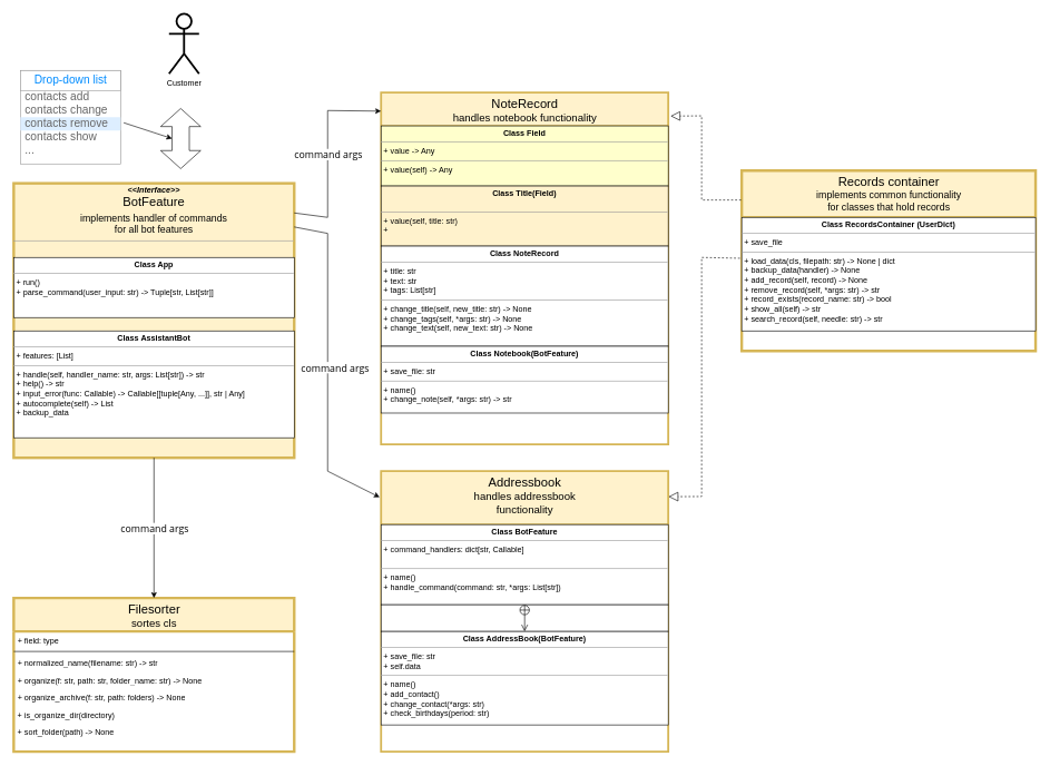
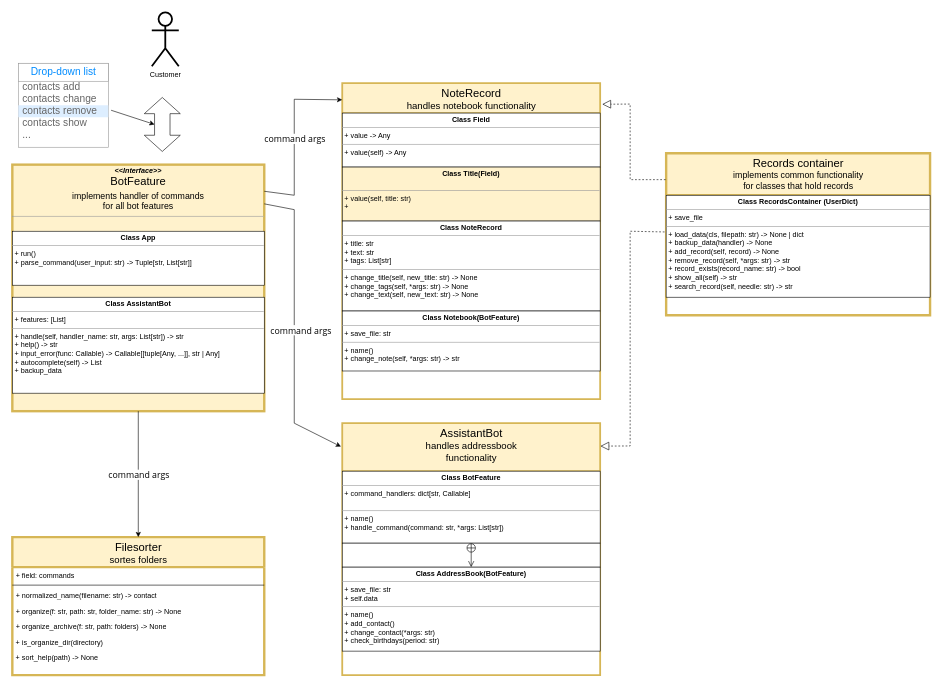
- <mxCell id="5" value="&lt;p style=&quot;margin:0px;margin-top:4px;text-align:center;&quot;&gt;&lt;b&gt;Class&amp;nbsp;&lt;/b&gt;&lt;b style=&quot;background-color: initial;&quot;&gt;Field&lt;/b&gt;&lt;/p&gt;&lt;hr size=&quot;1&quot;&gt;&lt;p style=&quot;margin:0px;margin-left:4px;&quot;&gt;+&amp;nbsp;value -&amp;gt; Any&lt;/p&gt;&lt;hr size=&quot;1&quot;&gt;&lt;p style=&quot;margin:0px;margin-left:4px;&quot;&gt;+&amp;nbsp;value(self) -&amp;gt; Any&lt;/p&gt;" style="verticalAlign=top;align=left;overflow=fill;fontSize=12;fontFamily=Helvetica;html=1;fillColor=#ffffcc;" vertex="1" parent="4"><mxGeometry y="50" width="430" height="90" as="geometry" /></mxCell>
+ <mxCell id="5" value="&lt;p style=&quot;margin:0px;margin-top:4px;text-align:center;&quot;&gt;&lt;b&gt;Class&amp;nbsp;&lt;/b&gt;&lt;b style=&quot;background-color: initial;&quot;&gt;Field&lt;/b&gt;&lt;/p&gt;&lt;hr size=&quot;1&quot;&gt;&lt;p style=&quot;margin:0px;margin-left:4px;&quot;&gt;+&amp;nbsp;value -&amp;gt; Any&lt;/p&gt;&lt;hr size=&quot;1&quot;&gt;&lt;p style=&quot;margin:0px;margin-left:4px;&quot;&gt;+&amp;nbsp;value(self) -&amp;gt; Any&lt;/p&gt;" style="verticalAlign=top;align=left;overflow=fill;fontSize=12;fontFamily=Helvetica;html=1;" vertex="1" parent="4"><mxGeometry y="50" width="430" height="90" as="geometry" /></mxCell>
- <mxCell id="17" value="&lt;span id=&quot;docs-internal-guid-90a42072-7fff-7c9c-4a2b-a72deb1d7fb4&quot; style=&quot;font-weight:normal;&quot;&gt;&lt;p style=&quot;line-height: 1.2; margin-top: 0pt; margin-bottom: 0pt;&quot; dir=&quot;ltr&quot;&gt;&lt;span style=&quot;font-size: 14pt; font-family: Arial; background-color: transparent; font-variant-numeric: normal; font-variant-east-asian: normal; vertical-align: baseline;&quot;&gt;Addressbook&lt;/span&gt;&lt;/p&gt;&lt;p style=&quot;line-height: 1.2; margin-top: 0pt; margin-bottom: 0pt;&quot; dir=&quot;ltr&quot;&gt;&lt;span style=&quot;font-size: 12pt; font-family: Arial; background-color: transparent; font-variant-numeric: normal; font-variant-east-asian: normal; vertical-align: baseline;&quot;&gt;handles addressbook &lt;br&gt;functionality&lt;/span&gt;&lt;/p&gt;&lt;div&gt;&lt;span style=&quot;font-size: 12pt; font-family: Arial; background-color: transparent; font-variant-numeric: normal; font-variant-east-asian: normal; vertical-align: baseline;&quot;&gt;&lt;br&gt;&lt;/span&gt;&lt;/div&gt;&lt;/span&gt;" style="swimlane;html=1;fontStyle=1;align=center;verticalAlign=top;childLayout=stackLayout;horizontal=1;startSize=80;horizontalStack=0;resizeParent=1;resizeLast=0;collapsible=1;marginBottom=0;swimlaneFillColor=#ffffff;rounded=0;shadow=0;comic=0;labelBackgroundColor=none;strokeWidth=3;fillColor=#fff2cc;fontFamily=Verdana;fontSize=12;container=1;strokeColor=#d6b656;" parent="1" vertex="1"><mxGeometry x="570" y="705" width="430" height="420" as="geometry"><mxRectangle x="560" y="660" width="190" height="90" as="alternateBounds" /></mxGeometry></mxCell>
+ <mxCell id="17" value="&lt;span id=&quot;docs-internal-guid-90a42072-7fff-7c9c-4a2b-a72deb1d7fb4&quot; style=&quot;font-weight:normal;&quot;&gt;&lt;p style=&quot;line-height: 1.2; margin-top: 0pt; margin-bottom: 0pt;&quot; dir=&quot;ltr&quot;&gt;&lt;span style=&quot;font-size: 14pt; font-family: Arial; background-color: transparent; font-variant-numeric: normal; font-variant-east-asian: normal; vertical-align: baseline;&quot;&gt;AssistantBot&lt;/span&gt;&lt;/p&gt;&lt;p style=&quot;line-height: 1.2; margin-top: 0pt; margin-bottom: 0pt;&quot; dir=&quot;ltr&quot;&gt;&lt;span style=&quot;font-size: 12pt; font-family: Arial; background-color: transparent; font-variant-numeric: normal; font-variant-east-asian: normal; vertical-align: baseline;&quot;&gt;handles addressbook &lt;br&gt;functionality&lt;/span&gt;&lt;/p&gt;&lt;div&gt;&lt;span style=&quot;font-size: 12pt; font-family: Arial; background-color: transparent; font-variant-numeric: normal; font-variant-east-asian: normal; vertical-align: baseline;&quot;&gt;&lt;br&gt;&lt;/span&gt;&lt;/div&gt;&lt;/span&gt;" style="swimlane;html=1;fontStyle=1;align=center;verticalAlign=top;childLayout=stackLayout;horizontal=1;startSize=80;horizontalStack=0;resizeParent=1;resizeLast=0;collapsible=1;marginBottom=0;swimlaneFillColor=#ffffff;rounded=0;shadow=0;comic=0;labelBackgroundColor=none;strokeWidth=3;fillColor=#fff2cc;fontFamily=Verdana;fontSize=12;container=1;strokeColor=#d6b656;" parent="1" vertex="1"><mxGeometry x="570" y="705" width="430" height="420" as="geometry"><mxRectangle x="560" y="660" width="190" height="90" as="alternateBounds" /></mxGeometry></mxCell>
- <mxCell id="9" value="&lt;span id=&quot;docs-internal-guid-6288deb3-7fff-f293-1fb7-d6070bda60fa&quot; style=&quot;font-weight:normal;&quot;&gt;&lt;p style=&quot;line-height: 1.2; margin-top: 0pt; margin-bottom: 0pt;&quot; dir=&quot;ltr&quot;&gt;&lt;span style=&quot;font-size: 14pt; font-family: Arial; background-color: transparent; font-variant-numeric: normal; font-variant-east-asian: normal; vertical-align: baseline;&quot;&gt;Filesorter&lt;/span&gt;&lt;/p&gt;&lt;p style=&quot;line-height: 1.2; margin-top: 0pt; margin-bottom: 0pt;&quot; dir=&quot;ltr&quot;&gt;&lt;span style=&quot;font-size: 12pt; font-family: Arial; background-color: transparent; font-variant-numeric: normal; font-variant-east-asian: normal; vertical-align: baseline;&quot;&gt;sortes cls&lt;/span&gt;&lt;/p&gt;&lt;div&gt;&lt;span style=&quot;font-size: 12pt; font-family: Arial; background-color: transparent; font-variant-numeric: normal; font-variant-east-asian: normal; vertical-align: baseline;&quot;&gt;&lt;br&gt;&lt;/span&gt;&lt;/div&gt;&lt;/span&gt;" style="swimlane;html=1;fontStyle=1;align=center;verticalAlign=top;childLayout=stackLayout;horizontal=1;startSize=50;horizontalStack=0;resizeParent=1;resizeLast=0;collapsible=1;marginBottom=0;swimlaneFillColor=#ffffff;rounded=0;shadow=0;comic=0;labelBackgroundColor=none;strokeWidth=4;fillColor=#fff2cc;fontFamily=Verdana;fontSize=12;strokeColor=#d6b656;" parent="1" vertex="1"><mxGeometry x="20" y="895" width="420" height="230" as="geometry" /></mxCell>
+ <mxCell id="9" value="&lt;span id=&quot;docs-internal-guid-6288deb3-7fff-f293-1fb7-d6070bda60fa&quot; style=&quot;font-weight:normal;&quot;&gt;&lt;p style=&quot;line-height: 1.2; margin-top: 0pt; margin-bottom: 0pt;&quot; dir=&quot;ltr&quot;&gt;&lt;span style=&quot;font-size: 14pt; font-family: Arial; background-color: transparent; font-variant-numeric: normal; font-variant-east-asian: normal; vertical-align: baseline;&quot;&gt;Filesorter&lt;/span&gt;&lt;/p&gt;&lt;p style=&quot;line-height: 1.2; margin-top: 0pt; margin-bottom: 0pt;&quot; dir=&quot;ltr&quot;&gt;&lt;span style=&quot;font-size: 12pt; font-family: Arial; background-color: transparent; font-variant-numeric: normal; font-variant-east-asian: normal; vertical-align: baseline;&quot;&gt;sortes folders&lt;/span&gt;&lt;/p&gt;&lt;div&gt;&lt;span style=&quot;font-size: 12pt; font-family: Arial; background-color: transparent; font-variant-numeric: normal; font-variant-east-asian: normal; vertical-align: baseline;&quot;&gt;&lt;br&gt;&lt;/span&gt;&lt;/div&gt;&lt;/span&gt;" style="swimlane;html=1;fontStyle=1;align=center;verticalAlign=top;childLayout=stackLayout;horizontal=1;startSize=50;horizontalStack=0;resizeParent=1;resizeLast=0;collapsible=1;marginBottom=0;swimlaneFillColor=#ffffff;rounded=0;shadow=0;comic=0;labelBackgroundColor=none;strokeWidth=4;fillColor=#fff2cc;fontFamily=Verdana;fontSize=12;strokeColor=#d6b656;" parent="1" vertex="1"><mxGeometry x="20" y="895" width="420" height="230" as="geometry" /></mxCell>
- <mxCell id="10" value="+ field: type" style="text;html=1;strokeColor=none;fillColor=none;align=left;verticalAlign=top;spacingLeft=4;spacingRight=4;whiteSpace=wrap;overflow=hidden;rotatable=0;points=[[0,0.5],[1,0.5]];portConstraint=eastwest;" parent="9" vertex="1"><mxGeometry y="50" width="420" height="26" as="geometry" /></mxCell>
+ <mxCell id="10" value="+ field: commands" style="text;html=1;strokeColor=none;fillColor=none;align=left;verticalAlign=top;spacingLeft=4;spacingRight=4;whiteSpace=wrap;overflow=hidden;rotatable=0;points=[[0,0.5],[1,0.5]];portConstraint=eastwest;" parent="9" vertex="1"><mxGeometry y="50" width="420" height="26" as="geometry" /></mxCell>
- <mxCell id="12" value="+&amp;nbsp;normalized_name(filename: str) -&amp;gt; str" style="text;html=1;strokeColor=none;fillColor=none;align=left;verticalAlign=top;spacingLeft=4;spacingRight=4;whiteSpace=wrap;overflow=hidden;rotatable=0;points=[[0,0.5],[1,0.5]];portConstraint=eastwest;" parent="9" vertex="1"><mxGeometry y="84" width="420" height="26" as="geometry" /></mxCell>
+ <mxCell id="12" value="+&amp;nbsp;normalized_name(filename: str) -&amp;gt; contact" style="text;html=1;strokeColor=none;fillColor=none;align=left;verticalAlign=top;spacingLeft=4;spacingRight=4;whiteSpace=wrap;overflow=hidden;rotatable=0;points=[[0,0.5],[1,0.5]];portConstraint=eastwest;" parent="9" vertex="1"><mxGeometry y="84" width="420" height="26" as="geometry" /></mxCell>
- <mxCell id="16" value="+ sort_folder(path) -&gt; None" style="text;strokeColor=none;fillColor=none;align=left;verticalAlign=top;spacingLeft=4;spacingRight=4;overflow=hidden;rotatable=0;points=[[0,0.5],[1,0.5]];portConstraint=eastwest;strokeWidth=4;" vertex="1" parent="9"><mxGeometry y="188" width="420" height="26" as="geometry" /></mxCell>
+ <mxCell id="16" value="+ sort_help(path) -&gt; None" style="text;strokeColor=none;fillColor=none;align=left;verticalAlign=top;spacingLeft=4;spacingRight=4;overflow=hidden;rotatable=0;points=[[0,0.5],[1,0.5]];portConstraint=eastwest;strokeWidth=4;" vertex="1" parent="9"><mxGeometry y="188" width="420" height="26" as="geometry" /></mxCell>
